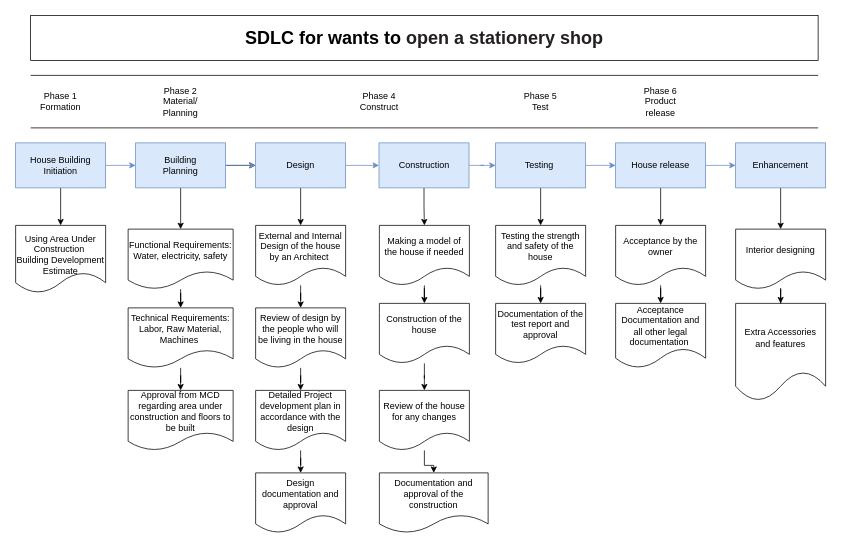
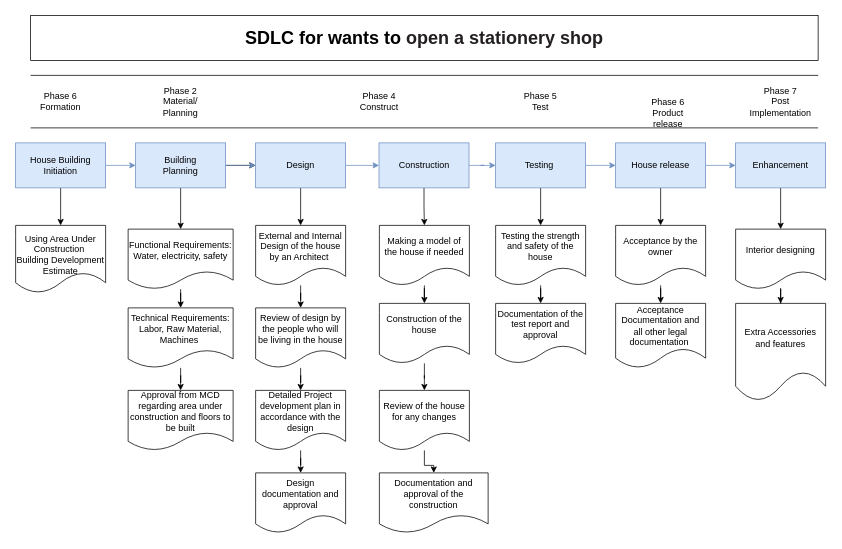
- <mxCell id="52" value="Phase 1&lt;br&gt;Formation" style="text;html=1;strokeColor=none;fillColor=none;align=center;verticalAlign=middle;whiteSpace=wrap;rounded=0;" parent="1" vertex="1"><mxGeometry x="50" y="120" width="60" height="30" as="geometry" /></mxCell>
+ <mxCell id="52" value="Phase 6&lt;br&gt;Formation" style="text;html=1;strokeColor=none;fillColor=none;align=center;verticalAlign=middle;whiteSpace=wrap;rounded=0;" parent="1" vertex="1"><mxGeometry x="50" y="120" width="60" height="30" as="geometry" /></mxCell>
- <mxCell id="56" value="Phase 6&lt;br&gt;Product release" style="text;html=1;strokeColor=none;fillColor=none;align=center;verticalAlign=middle;whiteSpace=wrap;rounded=0;" parent="1" vertex="1"><mxGeometry x="850" y="120" width="60" height="30" as="geometry" /></mxCell>
+ <mxCell id="56" value="Phase 6&lt;br&gt;Product release" style="text;html=1;strokeColor=none;fillColor=none;align=center;verticalAlign=middle;whiteSpace=wrap;rounded=0;" parent="1" vertex="1"><mxGeometry x="860" y="135" width="60" height="30" as="geometry" /></mxCell>
+ <mxCell id="57" value="Phase 7&lt;br&gt;Post Implementation" style="text;html=1;strokeColor=none;fillColor=none;align=center;verticalAlign=middle;whiteSpace=wrap;rounded=0;" parent="1" vertex="1"><mxGeometry x="1010" y="120" width="60" height="30" as="geometry" /></mxCell>
